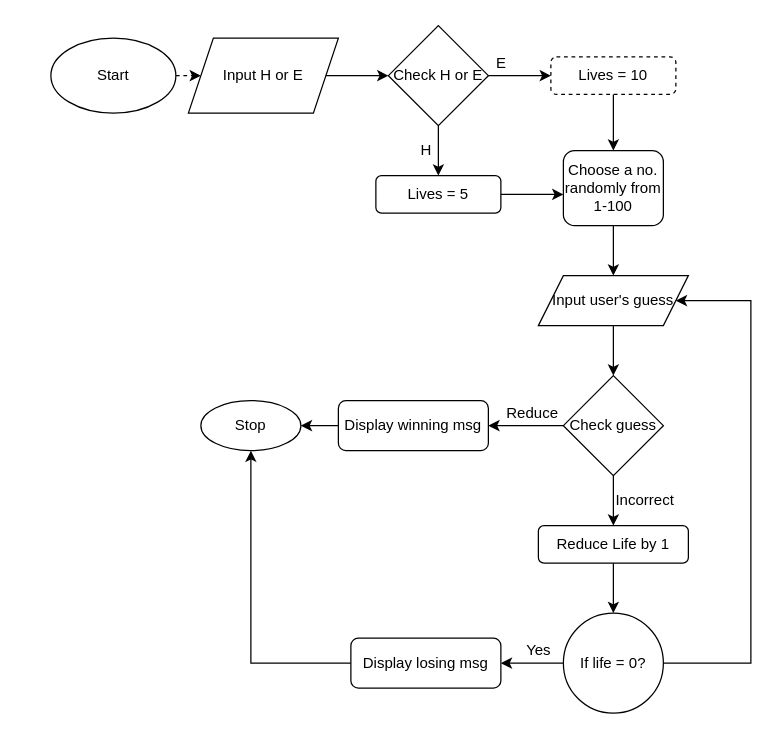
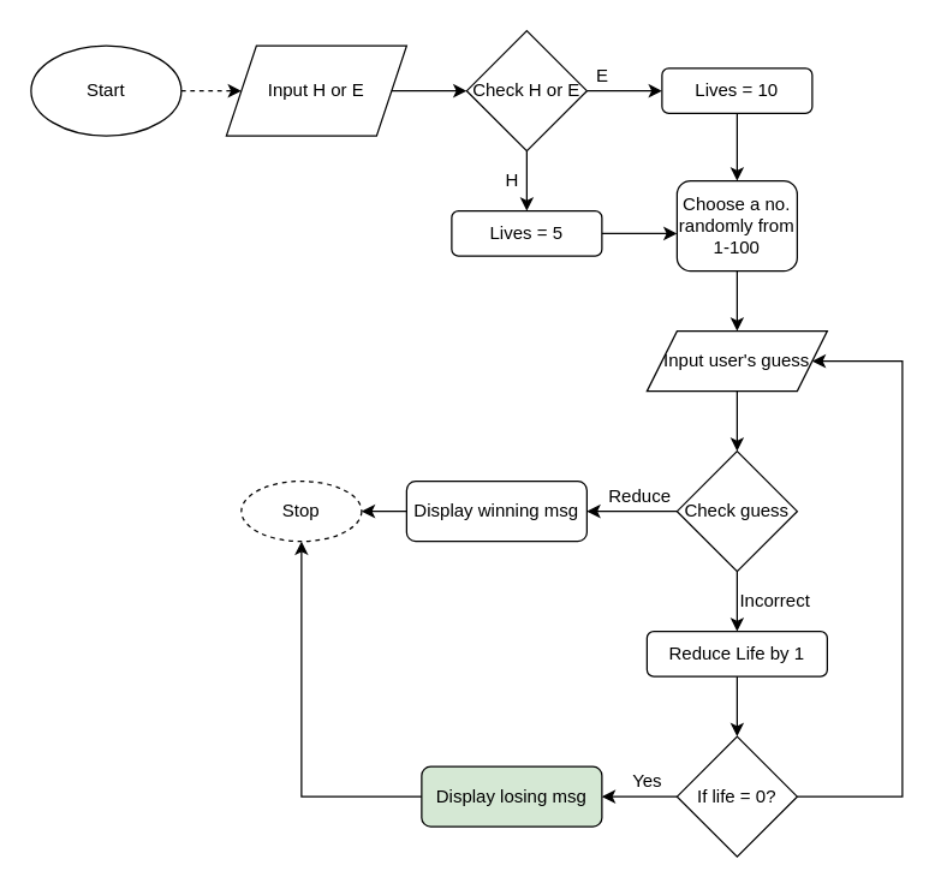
- <mxCell id="2" value="Start" style="ellipse;whiteSpace=wrap;html=1;" vertex="1" parent="1"><mxGeometry x="40" y="30" width="100" height="60" as="geometry" /></mxCell>
+ <mxCell id="2" value="Start" style="ellipse;whiteSpace=wrap;html=1;" vertex="1" parent="1"><mxGeometry x="20" y="30" width="100" height="60" as="geometry" /></mxCell>
- <mxCell id="10" value="Lives = 10" style="rounded=1;whiteSpace=wrap;html=1;dashed=1;" vertex="1" parent="1"><mxGeometry x="440" y="45" width="100" height="30" as="geometry" /></mxCell>
+ <mxCell id="10" value="Lives = 10" style="rounded=1;whiteSpace=wrap;html=1;" vertex="1" parent="1"><mxGeometry x="440" y="45" width="100" height="30" as="geometry" /></mxCell>
- <mxCell id="23" value="Stop" style="ellipse;whiteSpace=wrap;html=1;" vertex="1" parent="1"><mxGeometry x="160" y="320" width="80" height="40" as="geometry" /></mxCell>
+ <mxCell id="23" value="Stop" style="ellipse;whiteSpace=wrap;html=1;dashed=1;" vertex="1" parent="1"><mxGeometry x="160" y="320" width="80" height="40" as="geometry" /></mxCell>
- <mxCell id="32" value="Display losing msg" style="rounded=1;whiteSpace=wrap;html=1;" vertex="1" parent="1"><mxGeometry x="280" y="510" width="120" height="40" as="geometry" /></mxCell>
+ <mxCell id="32" value="Display losing msg" style="rounded=1;whiteSpace=wrap;html=1;fillColor=#d5e8d4;" vertex="1" parent="1"><mxGeometry x="280" y="510" width="120" height="40" as="geometry" /></mxCell>
- <mxCell id="28" value="If life = 0?" style="ellipse;whiteSpace=wrap;html=1;" vertex="1" parent="1"><mxGeometry x="450" y="490" width="80" height="80" as="geometry" /></mxCell>
+ <mxCell id="28" value="If life = 0?" style="rhombus;whiteSpace=wrap;html=1;" vertex="1" parent="1"><mxGeometry x="450" y="490" width="80" height="80" as="geometry" /></mxCell>
